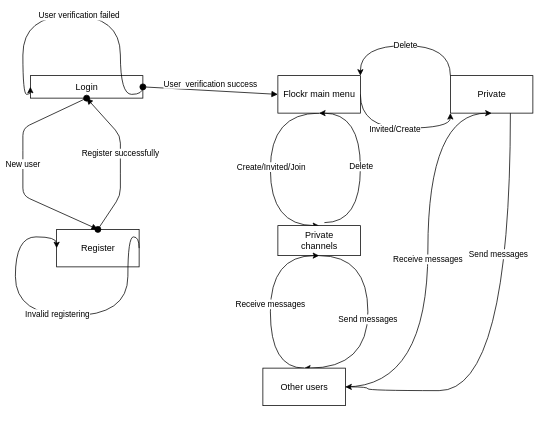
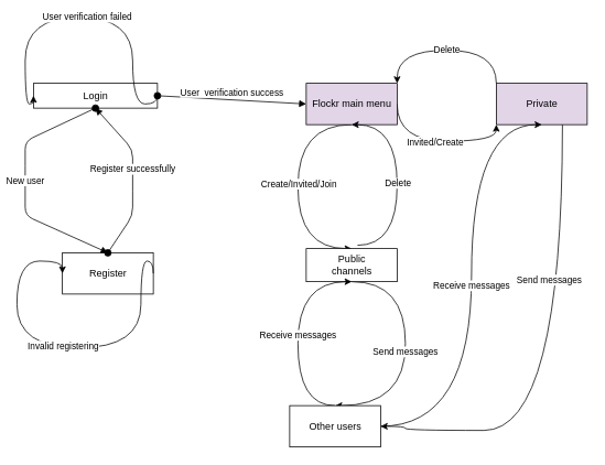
- <mxCell id="11" value="Flockr main menu" style="html=1;" vertex="1" parent="1"><mxGeometry x="370" y="100" width="110" height="50" as="geometry" /></mxCell>
+ <mxCell id="11" value="Flockr main menu" style="html=1;fillColor=#e1d5e7;" vertex="1" parent="1"><mxGeometry x="370" y="100" width="110" height="50" as="geometry" /></mxCell>
- <mxCell id="23" value="Private" style="html=1;" vertex="1" parent="1"><mxGeometry x="600" y="100" width="110" height="50" as="geometry" /></mxCell>
+ <mxCell id="23" value="Private" style="html=1;fillColor=#e1d5e7;" vertex="1" parent="1"><mxGeometry x="600" y="100" width="110" height="50" as="geometry" /></mxCell>
- <mxCell id="19" value="Private &lt;br&gt;channels" style="html=1;" vertex="1" parent="1"><mxGeometry x="370" y="300" width="110" height="40" as="geometry" /></mxCell>
+ <mxCell id="19" value="Public &lt;br&gt;channels" style="html=1;" vertex="1" parent="1"><mxGeometry x="370" y="300" width="110" height="40" as="geometry" /></mxCell>
